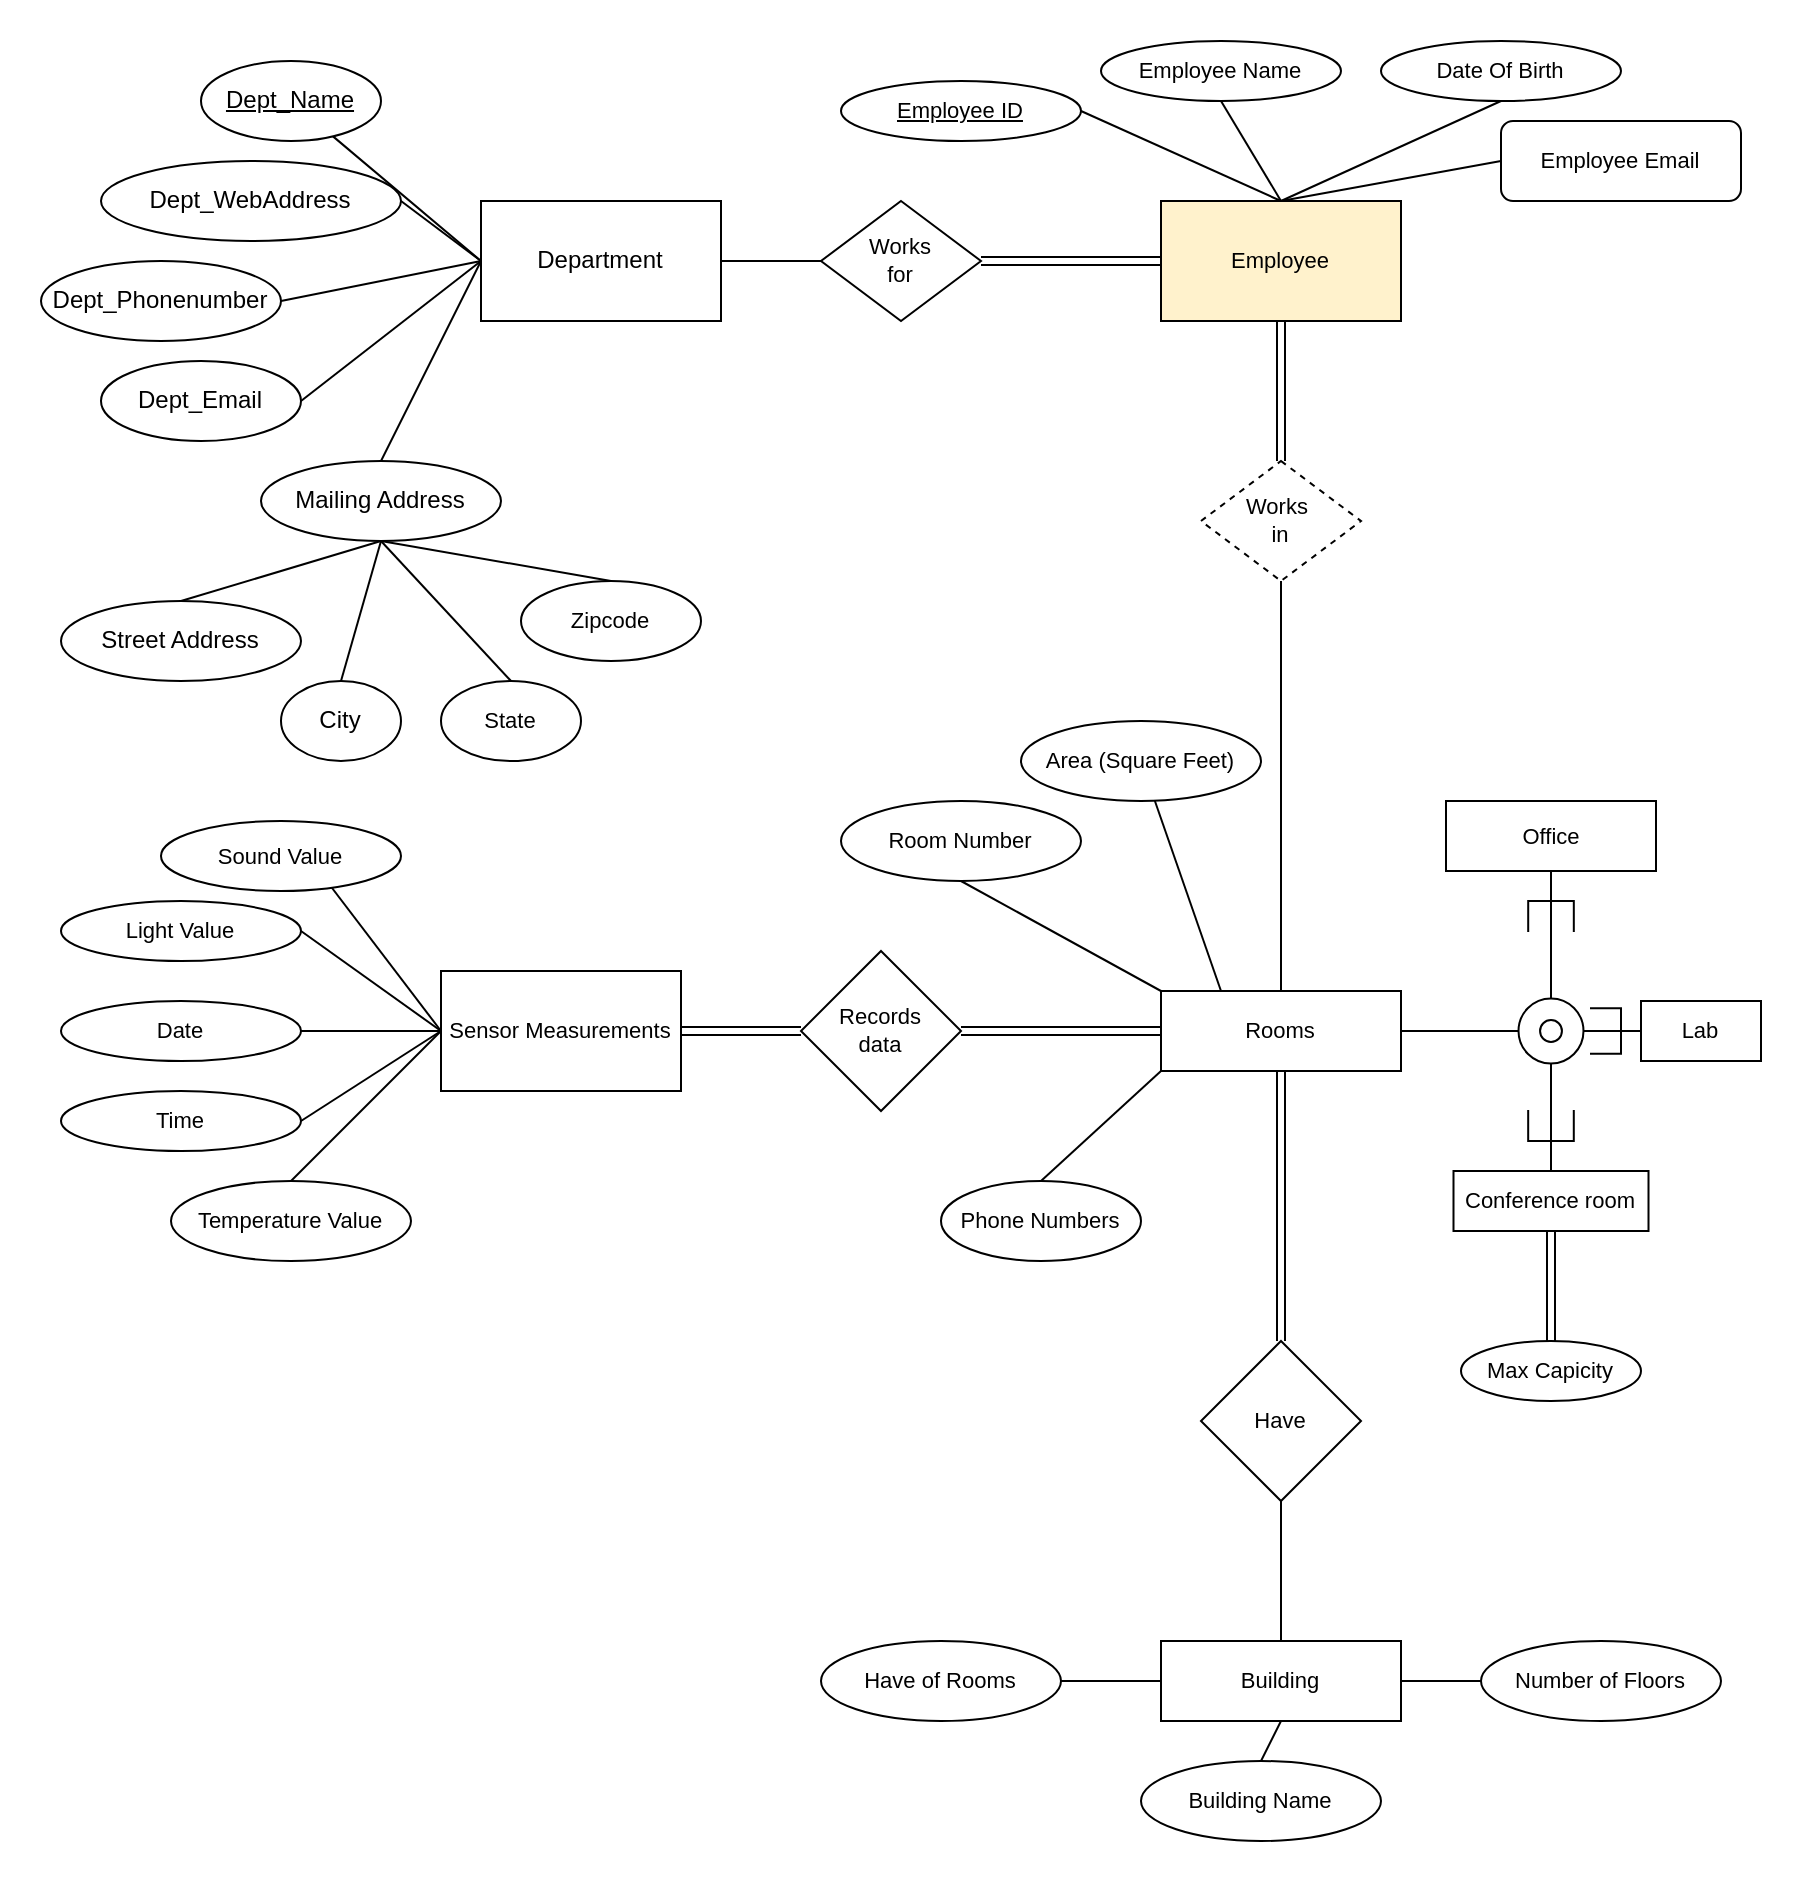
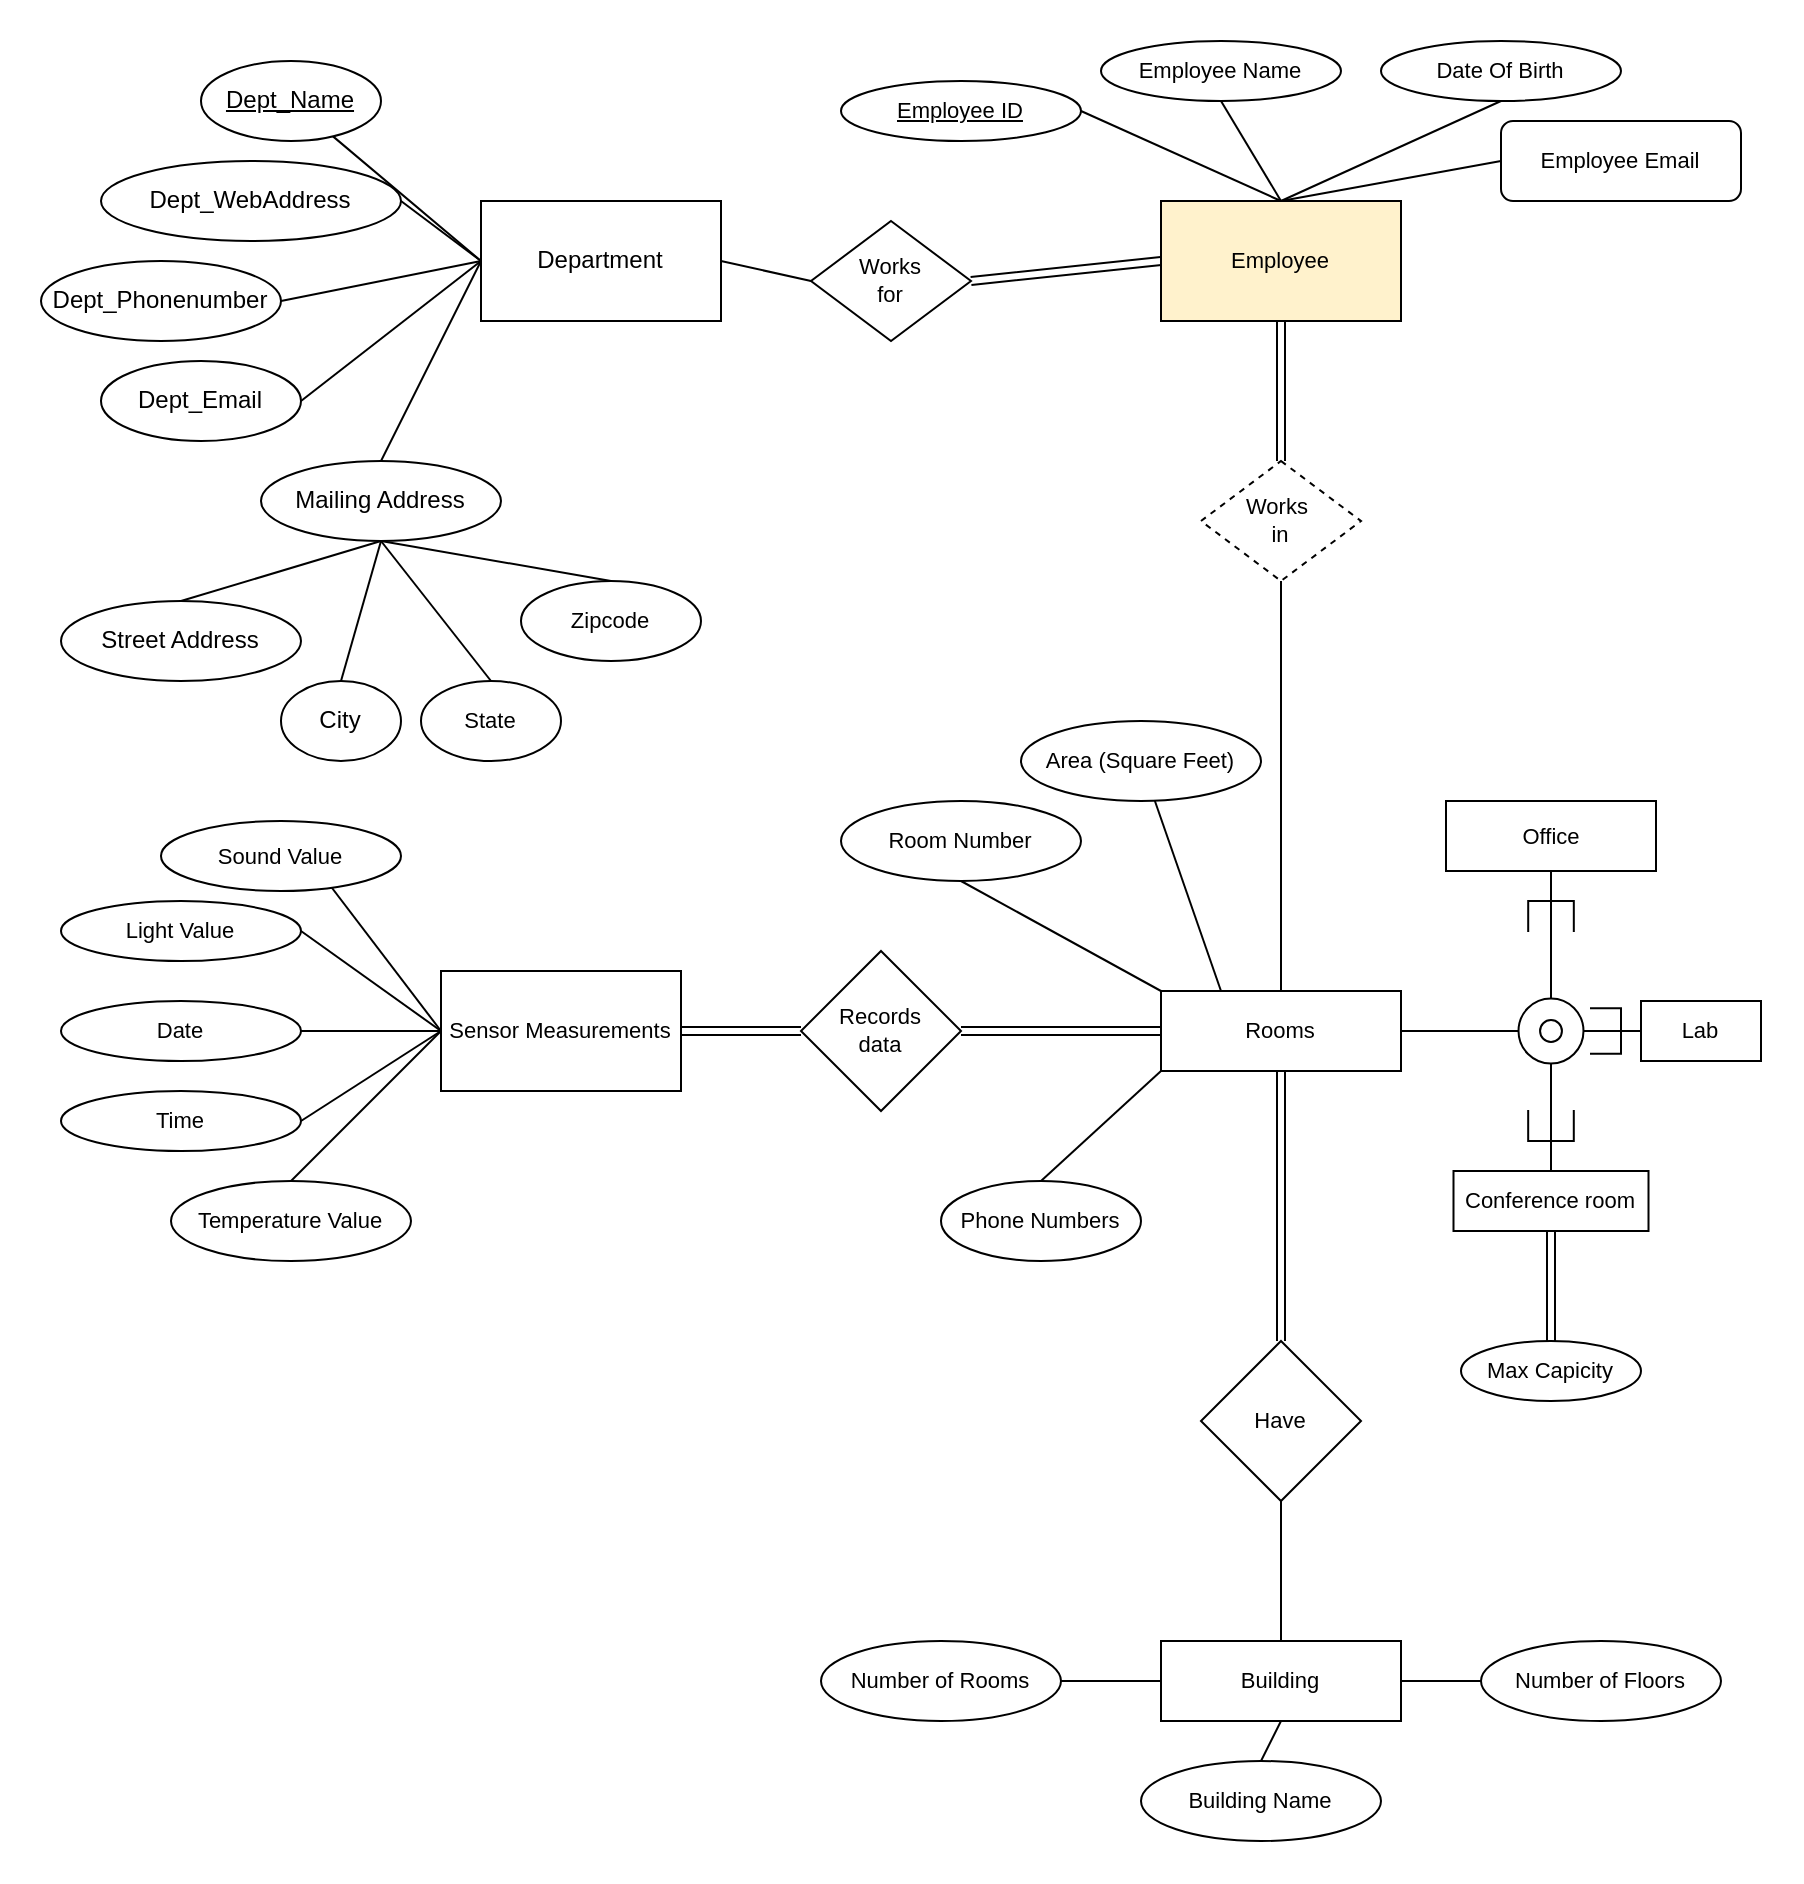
- <mxCell id="25" value="Works&lt;br&gt;for" style="rhombus;whiteSpace=wrap;html=1;fontFamily=Helvetica;fontSize=11;fontColor=default;" vertex="1" parent="1"><mxGeometry x="410" y="100" width="80" height="60" as="geometry" /></mxCell>
+ <mxCell id="25" value="Works&lt;br&gt;for" style="rhombus;whiteSpace=wrap;html=1;fontFamily=Helvetica;fontSize=11;fontColor=default;" vertex="1" parent="1"><mxGeometry x="405" y="110" width="80" height="60" as="geometry" /></mxCell>
- <mxCell id="20" value="State" style="ellipse;whiteSpace=wrap;html=1;fontFamily=Helvetica;fontSize=11;fontColor=default;" vertex="1" parent="1"><mxGeometry x="220" y="340" width="70" height="40" as="geometry" /></mxCell>
+ <mxCell id="20" value="State" style="ellipse;whiteSpace=wrap;html=1;fontFamily=Helvetica;fontSize=11;fontColor=default;" vertex="1" parent="1"><mxGeometry x="210" y="340" width="70" height="40" as="geometry" /></mxCell>
- <mxCell id="75" value="Have of Rooms" style="ellipse;whiteSpace=wrap;html=1;fontFamily=Helvetica;fontSize=11;fontColor=default;" vertex="1" parent="1"><mxGeometry x="410" y="820" width="120" height="40" as="geometry" /></mxCell>
+ <mxCell id="75" value="Number of Rooms" style="ellipse;whiteSpace=wrap;html=1;fontFamily=Helvetica;fontSize=11;fontColor=default;" vertex="1" parent="1"><mxGeometry x="410" y="820" width="120" height="40" as="geometry" /></mxCell>
